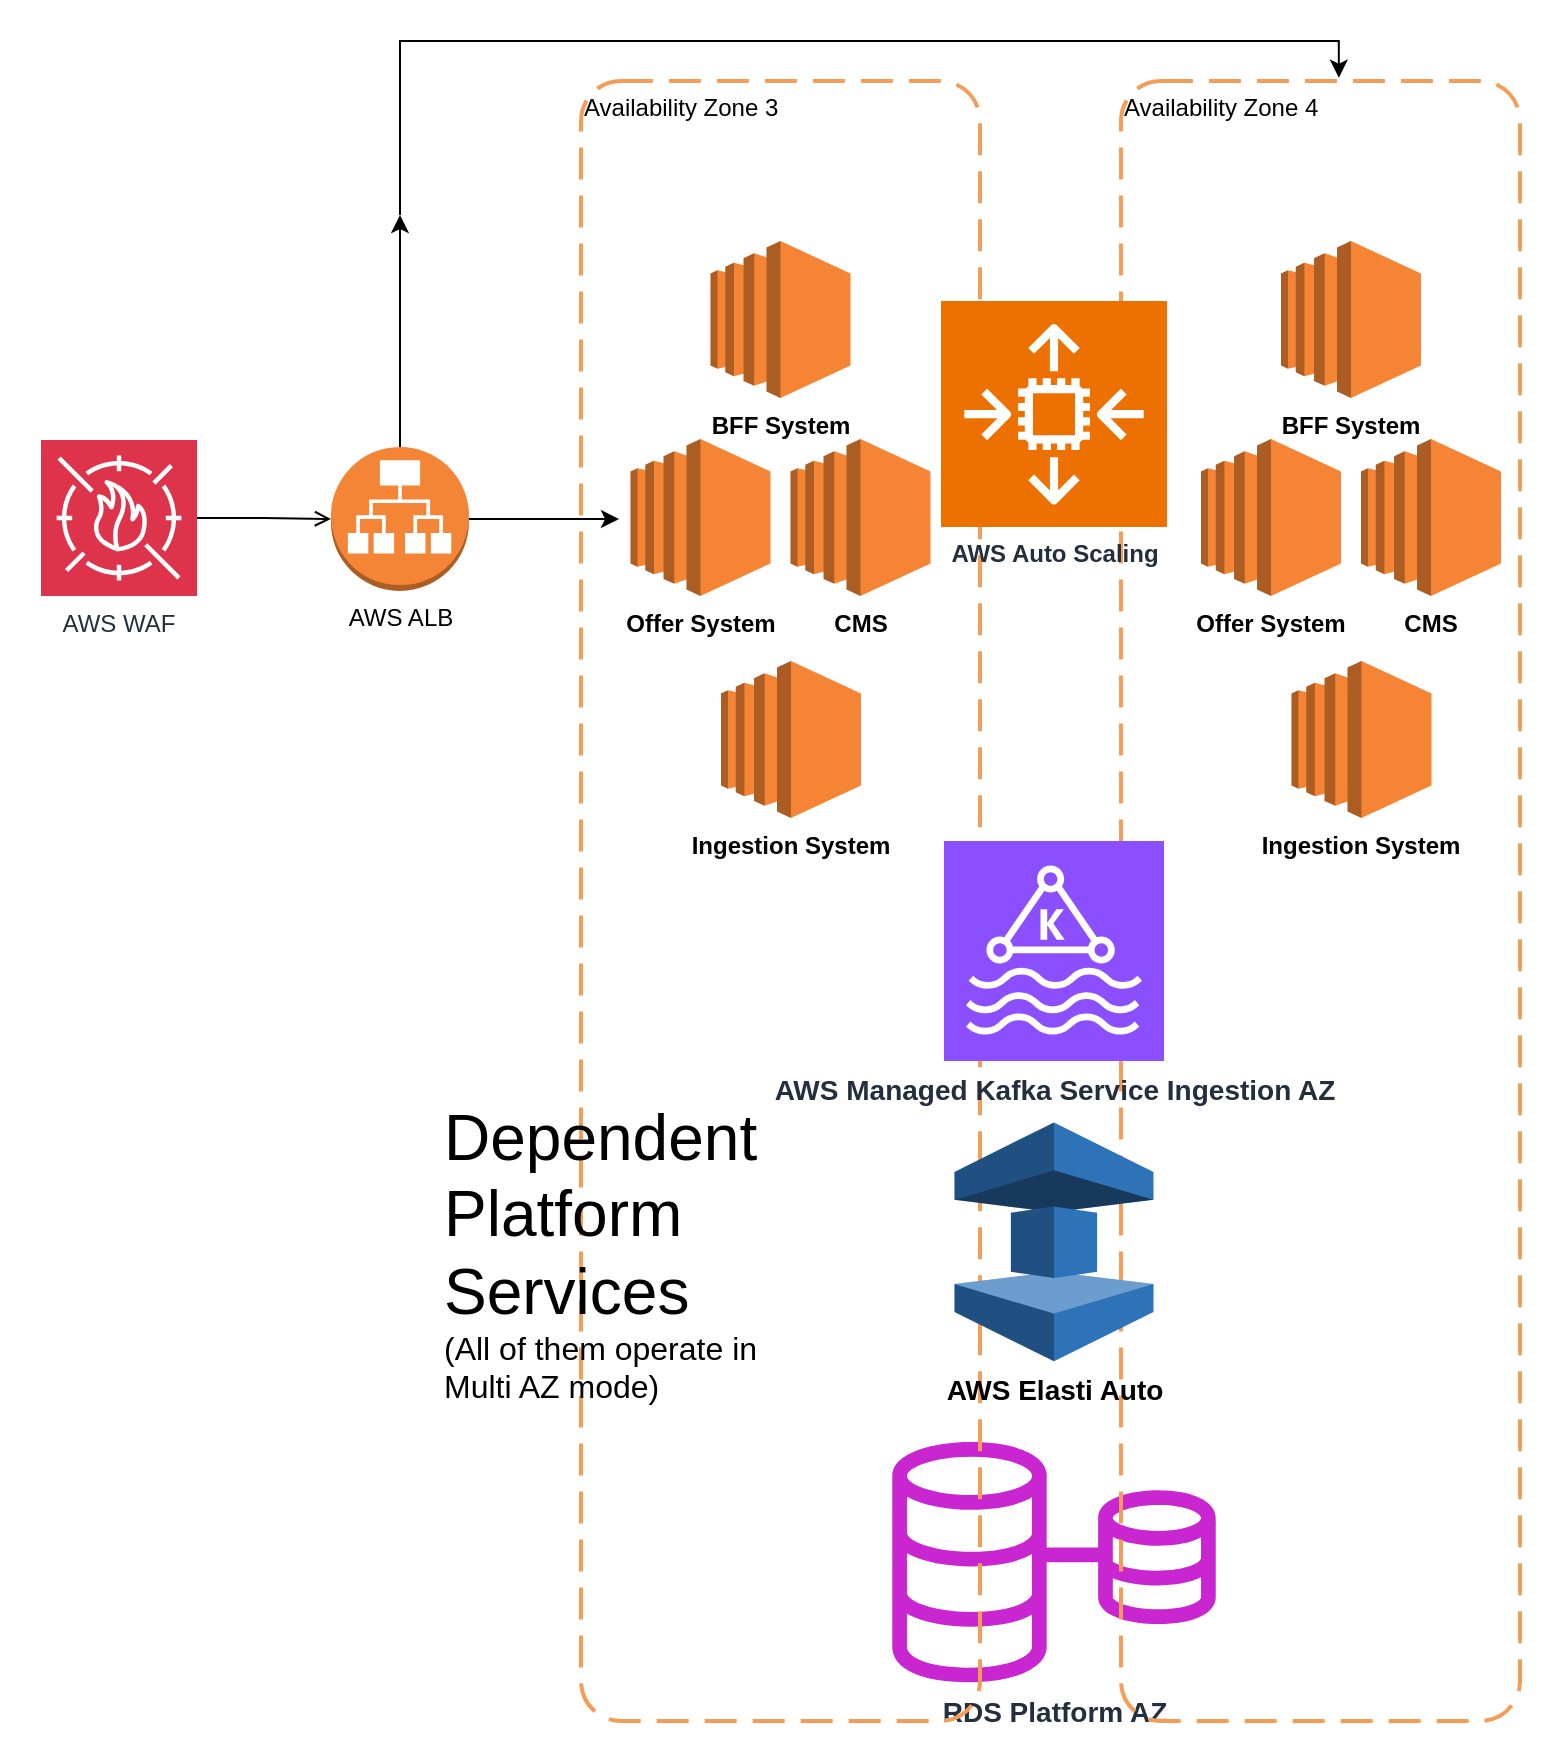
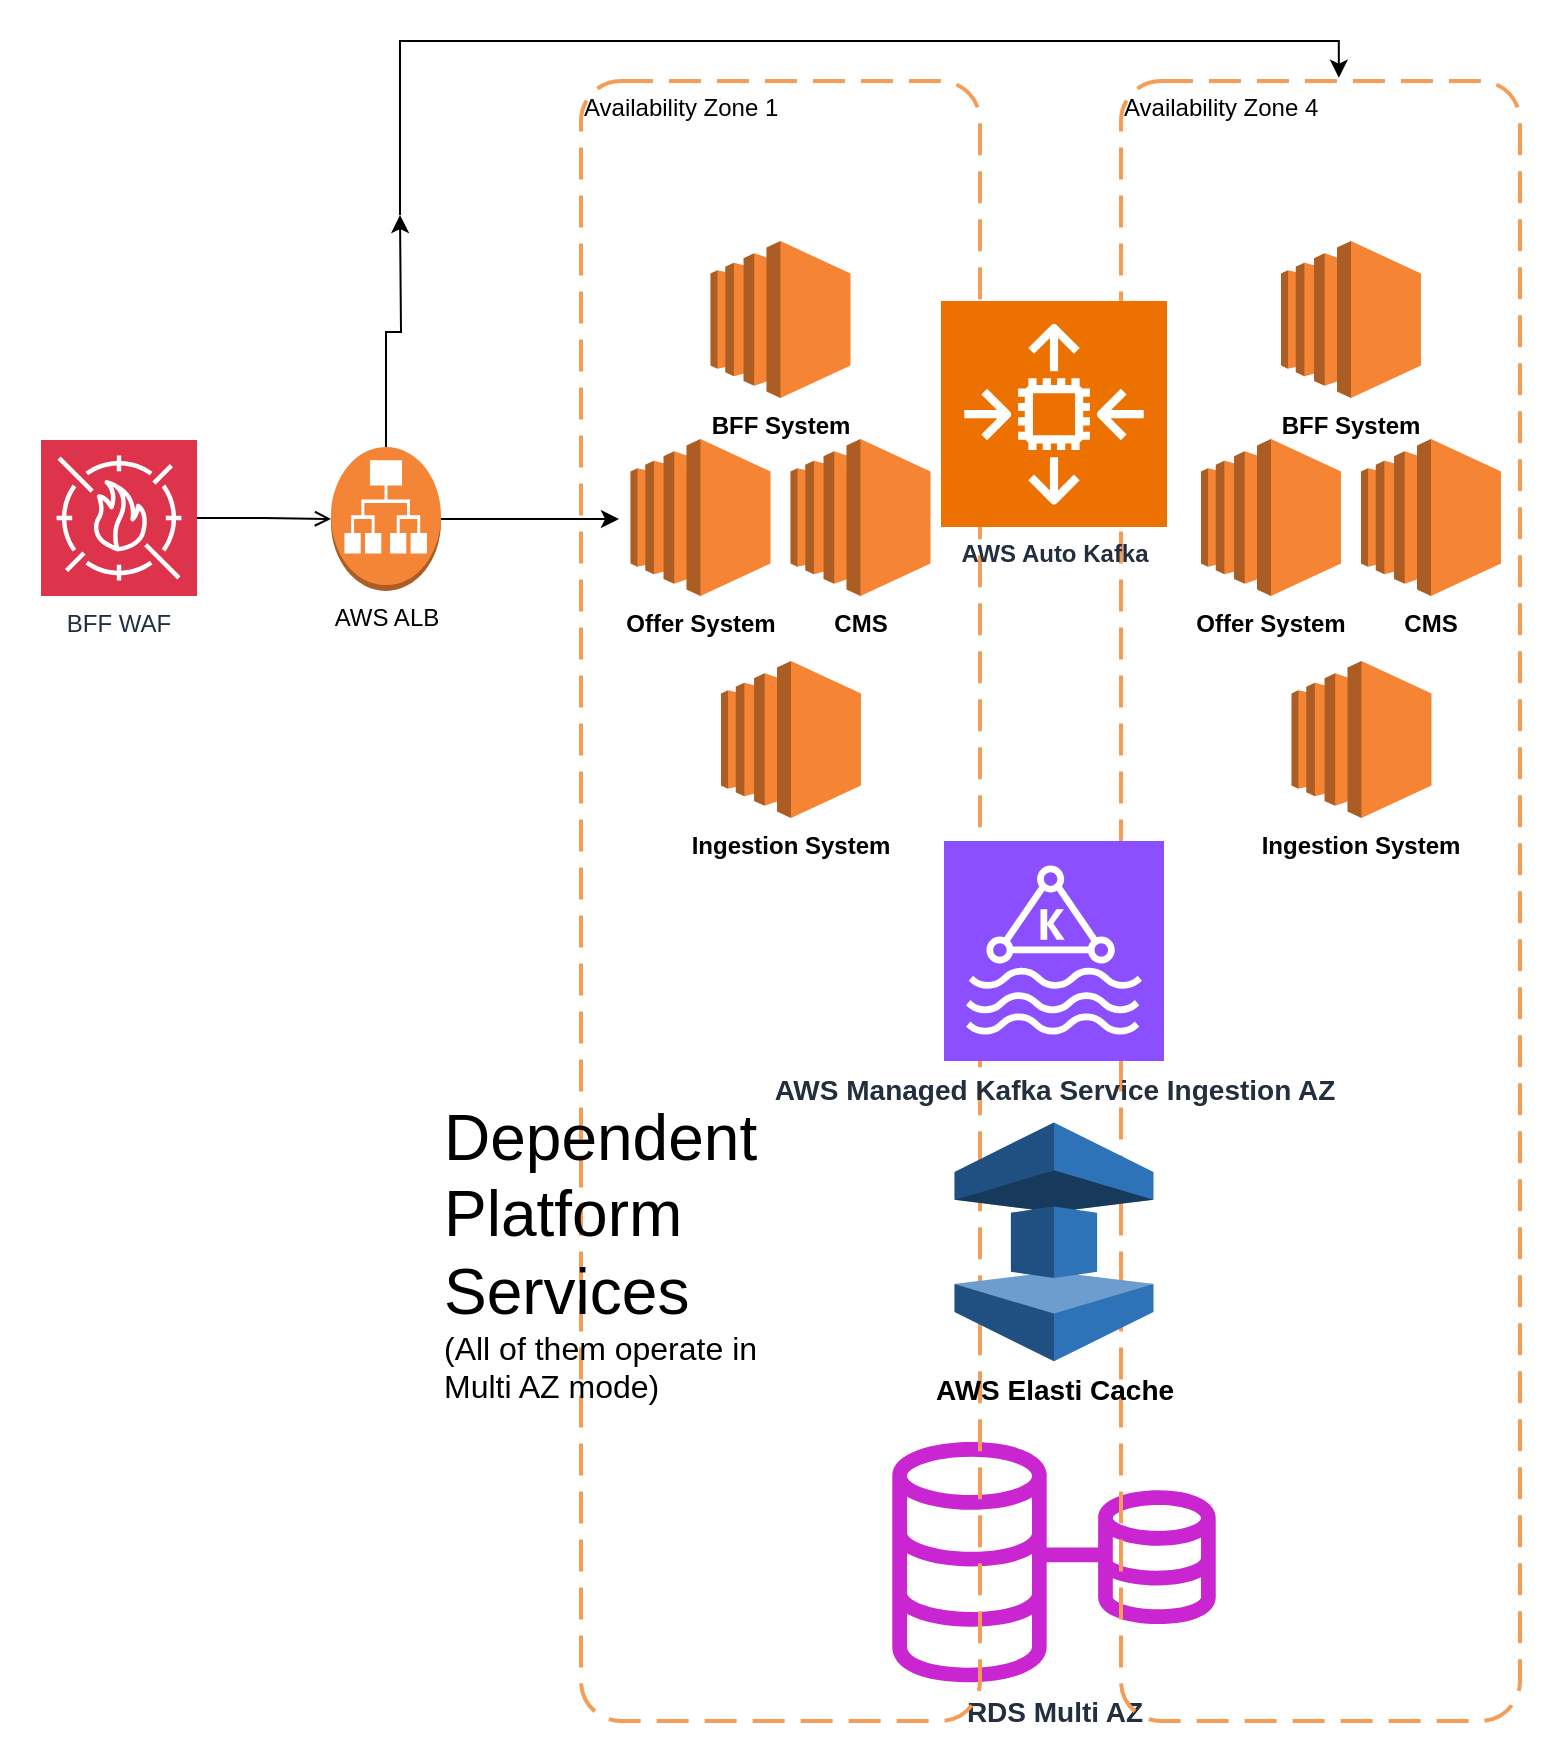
- <mxCell id="3" value="Availability Zone 3" style="rounded=1;arcSize=10;dashed=1;strokeColor=#F59D56;fillColor=none;gradientColor=none;dashPattern=8 4;strokeWidth=2;verticalAlign=top;align=left;" vertex="1" parent="1"><mxGeometry x="290" y="40" width="199.5" height="820" as="geometry" /></mxCell>
+ <mxCell id="3" value="Availability Zone 1" style="rounded=1;arcSize=10;dashed=1;strokeColor=#F59D56;fillColor=none;gradientColor=none;dashPattern=8 4;strokeWidth=2;verticalAlign=top;align=left;" vertex="1" parent="1"><mxGeometry x="290" y="40" width="199.5" height="820" as="geometry" /></mxCell>
- <mxCell id="9" value="AWS ALB" style="outlineConnect=0;dashed=0;verticalLabelPosition=bottom;verticalAlign=top;align=center;html=1;shape=mxgraph.aws3.application_load_balancer;fillColor=#F58536;gradientColor=none;" vertex="1" parent="1"><mxGeometry x="165" y="223" width="69" height="72" as="geometry" /></mxCell>
+ <mxCell id="9" value="AWS ALB" style="outlineConnect=0;dashed=0;verticalLabelPosition=bottom;verticalAlign=top;align=center;html=1;shape=mxgraph.aws3.application_load_balancer;fillColor=#F58536;gradientColor=none;" vertex="1" parent="1"><mxGeometry x="165" y="223" width="55" height="72" as="geometry" /></mxCell>
- <mxCell id="10" value="&lt;b&gt;AWS Auto Scaling&lt;/b&gt;" style="sketch=0;points=[[0,0,0],[0.25,0,0],[0.5,0,0],[0.75,0,0],[1,0,0],[0,1,0],[0.25,1,0],[0.5,1,0],[0.75,1,0],[1,1,0],[0,0.25,0],[0,0.5,0],[0,0.75,0],[1,0.25,0],[1,0.5,0],[1,0.75,0]];outlineConnect=0;fontColor=#232F3E;fillColor=#ED7100;strokeColor=#ffffff;dashed=0;verticalLabelPosition=bottom;verticalAlign=top;align=center;html=1;fontSize=12;fontStyle=0;aspect=fixed;shape=mxgraph.aws4.resourceIcon;resIcon=mxgraph.aws4.auto_scaling2;" vertex="1" parent="1"><mxGeometry x="470" y="150" width="113" height="113" as="geometry" /></mxCell>
+ <mxCell id="10" value="&lt;b&gt;AWS Auto Kafka&lt;/b&gt;" style="sketch=0;points=[[0,0,0],[0.25,0,0],[0.5,0,0],[0.75,0,0],[1,0,0],[0,1,0],[0.25,1,0],[0.5,1,0],[0.75,1,0],[1,1,0],[0,0.25,0],[0,0.5,0],[0,0.75,0],[1,0.25,0],[1,0.5,0],[1,0.75,0]];outlineConnect=0;fontColor=#232F3E;fillColor=#ED7100;strokeColor=#ffffff;dashed=0;verticalLabelPosition=bottom;verticalAlign=top;align=center;html=1;fontSize=12;fontStyle=0;aspect=fixed;shape=mxgraph.aws4.resourceIcon;resIcon=mxgraph.aws4.auto_scaling2;" vertex="1" parent="1"><mxGeometry x="470" y="150" width="113" height="113" as="geometry" /></mxCell>
- <mxCell id="6" value="AWS WAF" style="sketch=0;points=[[0,0,0],[0.25,0,0],[0.5,0,0],[0.75,0,0],[1,0,0],[0,1,0],[0.25,1,0],[0.5,1,0],[0.75,1,0],[1,1,0],[0,0.25,0],[0,0.5,0],[0,0.75,0],[1,0.25,0],[1,0.5,0],[1,0.75,0]];outlineConnect=0;fontColor=#232F3E;fillColor=#DD344C;strokeColor=#ffffff;dashed=0;verticalLabelPosition=bottom;verticalAlign=top;align=center;html=1;fontSize=12;fontStyle=0;aspect=fixed;shape=mxgraph.aws4.resourceIcon;resIcon=mxgraph.aws4.waf;" vertex="1" parent="1"><mxGeometry x="20" y="219.5" width="78" height="78" as="geometry" /></mxCell>
+ <mxCell id="6" value="BFF WAF" style="sketch=0;points=[[0,0,0],[0.25,0,0],[0.5,0,0],[0.75,0,0],[1,0,0],[0,1,0],[0.25,1,0],[0.5,1,0],[0.75,1,0],[1,1,0],[0,0.25,0],[0,0.5,0],[0,0.75,0],[1,0.25,0],[1,0.5,0],[1,0.75,0]];outlineConnect=0;fontColor=#232F3E;fillColor=#DD344C;strokeColor=#ffffff;dashed=0;verticalLabelPosition=bottom;verticalAlign=top;align=center;html=1;fontSize=12;fontStyle=0;aspect=fixed;shape=mxgraph.aws4.resourceIcon;resIcon=mxgraph.aws4.waf;" vertex="1" parent="1"><mxGeometry x="20" y="219.5" width="78" height="78" as="geometry" /></mxCell>
- <mxCell id="21" value="&lt;b&gt;&lt;font style=&quot;font-size: 14px;&quot;&gt;AWS Elasti Auto&lt;/font&gt;&lt;/b&gt;" style="outlineConnect=0;dashed=0;verticalLabelPosition=bottom;verticalAlign=top;align=center;html=1;shape=mxgraph.aws3.elasticache;fillColor=#2E73B8;gradientColor=none;aspect=fixed;" vertex="1" parent="1"><mxGeometry x="476.75" y="560.75" width="99.5" height="119.4" as="geometry" /></mxCell>
+ <mxCell id="21" value="&lt;b&gt;&lt;font style=&quot;font-size: 14px;&quot;&gt;AWS Elasti Cache&lt;/font&gt;&lt;/b&gt;" style="outlineConnect=0;dashed=0;verticalLabelPosition=bottom;verticalAlign=top;align=center;html=1;shape=mxgraph.aws3.elasticache;fillColor=#2E73B8;gradientColor=none;aspect=fixed;" vertex="1" parent="1"><mxGeometry x="476.75" y="560.75" width="99.5" height="119.4" as="geometry" /></mxCell>
- <mxCell id="2" value="&lt;font style=&quot;font-size: 14px;&quot;&gt;&lt;b&gt;RDS Platform AZ&lt;/b&gt;&lt;/font&gt;" style="sketch=0;outlineConnect=0;fontColor=#232F3E;gradientColor=none;fillColor=#C925D1;strokeColor=none;dashed=0;verticalLabelPosition=bottom;verticalAlign=top;align=center;html=1;fontSize=12;fontStyle=0;aspect=fixed;pointerEvents=1;shape=mxgraph.aws4.rds_multi_az;" vertex="1" parent="1"><mxGeometry x="445.64" y="720.49" width="161.73" height="120.26" as="geometry" /></mxCell>
+ <mxCell id="2" value="&lt;font style=&quot;font-size: 14px;&quot;&gt;&lt;b&gt;RDS Multi AZ&lt;/b&gt;&lt;/font&gt;" style="sketch=0;outlineConnect=0;fontColor=#232F3E;gradientColor=none;fillColor=#C925D1;strokeColor=none;dashed=0;verticalLabelPosition=bottom;verticalAlign=top;align=center;html=1;fontSize=12;fontStyle=0;aspect=fixed;pointerEvents=1;shape=mxgraph.aws4.rds_multi_az;" vertex="1" parent="1"><mxGeometry x="445.64" y="720.49" width="161.73" height="120.26" as="geometry" /></mxCell>
